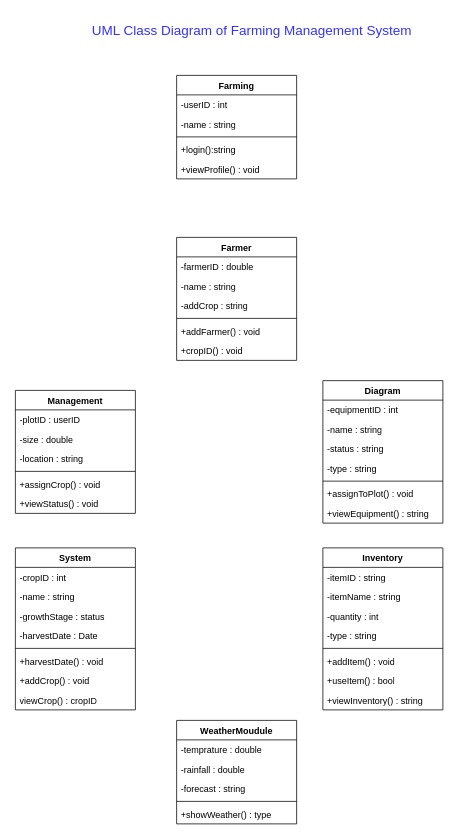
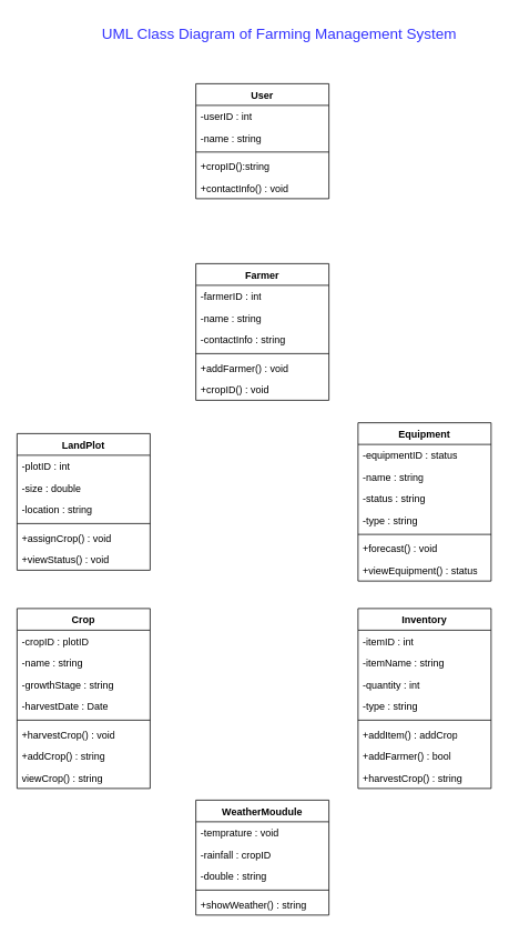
- <mxCell id="2" value="Farming" style="swimlane;fontStyle=1;align=center;verticalAlign=top;childLayout=stackLayout;horizontal=1;startSize=26;horizontalStack=0;resizeParent=1;resizeParentMax=0;resizeLast=0;collapsible=1;marginBottom=0;whiteSpace=wrap;html=1;" parent="1" vertex="1"><mxGeometry x="235" y="100" width="160" height="138" as="geometry" /></mxCell>
+ <mxCell id="2" value="User" style="swimlane;fontStyle=1;align=center;verticalAlign=top;childLayout=stackLayout;horizontal=1;startSize=26;horizontalStack=0;resizeParent=1;resizeParentMax=0;resizeLast=0;collapsible=1;marginBottom=0;whiteSpace=wrap;html=1;" parent="1" vertex="1"><mxGeometry x="235" y="100" width="160" height="138" as="geometry" /></mxCell>
- <mxCell id="6" value="+login():string" style="text;strokeColor=none;fillColor=none;align=left;verticalAlign=top;spacingLeft=4;spacingRight=4;overflow=hidden;rotatable=0;points=[[0,0.5],[1,0.5]];portConstraint=eastwest;whiteSpace=wrap;html=1;" parent="2" vertex="1"><mxGeometry y="86" width="160" height="26" as="geometry" /></mxCell>
+ <mxCell id="6" value="+cropID():string" style="text;strokeColor=none;fillColor=none;align=left;verticalAlign=top;spacingLeft=4;spacingRight=4;overflow=hidden;rotatable=0;points=[[0,0.5],[1,0.5]];portConstraint=eastwest;whiteSpace=wrap;html=1;" parent="2" vertex="1"><mxGeometry y="86" width="160" height="26" as="geometry" /></mxCell>
- <mxCell id="7" value="+viewProfile() : void" style="text;strokeColor=none;fillColor=none;align=left;verticalAlign=top;spacingLeft=4;spacingRight=4;overflow=hidden;rotatable=0;points=[[0,0.5],[1,0.5]];portConstraint=eastwest;whiteSpace=wrap;html=1;" parent="2" vertex="1"><mxGeometry y="112" width="160" height="26" as="geometry" /></mxCell>
+ <mxCell id="7" value="+contactInfo() : void" style="text;strokeColor=none;fillColor=none;align=left;verticalAlign=top;spacingLeft=4;spacingRight=4;overflow=hidden;rotatable=0;points=[[0,0.5],[1,0.5]];portConstraint=eastwest;whiteSpace=wrap;html=1;" parent="2" vertex="1"><mxGeometry y="112" width="160" height="26" as="geometry" /></mxCell>
- <mxCell id="9" value="-farmerID : double" style="text;strokeColor=none;fillColor=none;align=left;verticalAlign=top;spacingLeft=4;spacingRight=4;overflow=hidden;rotatable=0;points=[[0,0.5],[1,0.5]];portConstraint=eastwest;whiteSpace=wrap;html=1;" parent="8" vertex="1"><mxGeometry y="26" width="160" height="26" as="geometry" /></mxCell>
+ <mxCell id="9" value="-farmerID : int" style="text;strokeColor=none;fillColor=none;align=left;verticalAlign=top;spacingLeft=4;spacingRight=4;overflow=hidden;rotatable=0;points=[[0,0.5],[1,0.5]];portConstraint=eastwest;whiteSpace=wrap;html=1;" parent="8" vertex="1"><mxGeometry y="26" width="160" height="26" as="geometry" /></mxCell>
- <mxCell id="11" value="-addCrop : string" style="text;strokeColor=none;fillColor=none;align=left;verticalAlign=top;spacingLeft=4;spacingRight=4;overflow=hidden;rotatable=0;points=[[0,0.5],[1,0.5]];portConstraint=eastwest;whiteSpace=wrap;html=1;" parent="8" vertex="1"><mxGeometry y="78" width="160" height="26" as="geometry" /></mxCell>
+ <mxCell id="11" value="-contactInfo : string" style="text;strokeColor=none;fillColor=none;align=left;verticalAlign=top;spacingLeft=4;spacingRight=4;overflow=hidden;rotatable=0;points=[[0,0.5],[1,0.5]];portConstraint=eastwest;whiteSpace=wrap;html=1;" parent="8" vertex="1"><mxGeometry y="78" width="160" height="26" as="geometry" /></mxCell>
- <mxCell id="22" value="Diagram" style="swimlane;fontStyle=1;align=center;verticalAlign=top;childLayout=stackLayout;horizontal=1;startSize=26;horizontalStack=0;resizeParent=1;resizeParentMax=0;resizeLast=0;collapsible=1;marginBottom=0;whiteSpace=wrap;html=1;" parent="1" vertex="1"><mxGeometry x="430" y="507" width="160" height="190" as="geometry" /></mxCell>
+ <mxCell id="22" value="Equipment" style="swimlane;fontStyle=1;align=center;verticalAlign=top;childLayout=stackLayout;horizontal=1;startSize=26;horizontalStack=0;resizeParent=1;resizeParentMax=0;resizeLast=0;collapsible=1;marginBottom=0;whiteSpace=wrap;html=1;" parent="1" vertex="1"><mxGeometry x="430" y="507" width="160" height="190" as="geometry" /></mxCell>
- <mxCell id="15" value="Management" style="swimlane;fontStyle=1;align=center;verticalAlign=top;childLayout=stackLayout;horizontal=1;startSize=26;horizontalStack=0;resizeParent=1;resizeParentMax=0;resizeLast=0;collapsible=1;marginBottom=0;whiteSpace=wrap;html=1;" parent="1" vertex="1"><mxGeometry x="20" y="520" width="160" height="164" as="geometry" /></mxCell>
+ <mxCell id="15" value="LandPlot" style="swimlane;fontStyle=1;align=center;verticalAlign=top;childLayout=stackLayout;horizontal=1;startSize=26;horizontalStack=0;resizeParent=1;resizeParentMax=0;resizeLast=0;collapsible=1;marginBottom=0;whiteSpace=wrap;html=1;" parent="1" vertex="1"><mxGeometry x="20" y="520" width="160" height="164" as="geometry" /></mxCell>
- <mxCell id="23" value="-equipmentID : int" style="text;strokeColor=none;fillColor=none;align=left;verticalAlign=top;spacingLeft=4;spacingRight=4;overflow=hidden;rotatable=0;points=[[0,0.5],[1,0.5]];portConstraint=eastwest;whiteSpace=wrap;html=1;" parent="22" vertex="1"><mxGeometry y="26" width="160" height="26" as="geometry" /></mxCell>
+ <mxCell id="23" value="-equipmentID : status" style="text;strokeColor=none;fillColor=none;align=left;verticalAlign=top;spacingLeft=4;spacingRight=4;overflow=hidden;rotatable=0;points=[[0,0.5],[1,0.5]];portConstraint=eastwest;whiteSpace=wrap;html=1;" parent="22" vertex="1"><mxGeometry y="26" width="160" height="26" as="geometry" /></mxCell>
- <mxCell id="16" value="-plotID : userID" style="text;strokeColor=none;fillColor=none;align=left;verticalAlign=top;spacingLeft=4;spacingRight=4;overflow=hidden;rotatable=0;points=[[0,0.5],[1,0.5]];portConstraint=eastwest;whiteSpace=wrap;html=1;" parent="15" vertex="1"><mxGeometry y="26" width="160" height="26" as="geometry" /></mxCell>
+ <mxCell id="16" value="-plotID : int" style="text;strokeColor=none;fillColor=none;align=left;verticalAlign=top;spacingLeft=4;spacingRight=4;overflow=hidden;rotatable=0;points=[[0,0.5],[1,0.5]];portConstraint=eastwest;whiteSpace=wrap;html=1;" parent="15" vertex="1"><mxGeometry y="26" width="160" height="26" as="geometry" /></mxCell>
- <mxCell id="28" value="+assignToPlot() : void" style="text;strokeColor=none;fillColor=none;align=left;verticalAlign=top;spacingLeft=4;spacingRight=4;overflow=hidden;rotatable=0;points=[[0,0.5],[1,0.5]];portConstraint=eastwest;whiteSpace=wrap;html=1;" parent="22" vertex="1"><mxGeometry y="138" width="160" height="26" as="geometry" /></mxCell>
+ <mxCell id="28" value="+forecast() : void" style="text;strokeColor=none;fillColor=none;align=left;verticalAlign=top;spacingLeft=4;spacingRight=4;overflow=hidden;rotatable=0;points=[[0,0.5],[1,0.5]];portConstraint=eastwest;whiteSpace=wrap;html=1;" parent="22" vertex="1"><mxGeometry y="138" width="160" height="26" as="geometry" /></mxCell>
- <mxCell id="29" value="+viewEquipment() : string" style="text;strokeColor=none;fillColor=none;align=left;verticalAlign=top;spacingLeft=4;spacingRight=4;overflow=hidden;rotatable=0;points=[[0,0.5],[1,0.5]];portConstraint=eastwest;whiteSpace=wrap;html=1;" parent="22" vertex="1"><mxGeometry y="164" width="160" height="26" as="geometry" /></mxCell>
+ <mxCell id="29" value="+viewEquipment() : status" style="text;strokeColor=none;fillColor=none;align=left;verticalAlign=top;spacingLeft=4;spacingRight=4;overflow=hidden;rotatable=0;points=[[0,0.5],[1,0.5]];portConstraint=eastwest;whiteSpace=wrap;html=1;" parent="22" vertex="1"><mxGeometry y="164" width="160" height="26" as="geometry" /></mxCell>
- <mxCell id="39" value="System" style="swimlane;fontStyle=1;align=center;verticalAlign=top;childLayout=stackLayout;horizontal=1;startSize=26;horizontalStack=0;resizeParent=1;resizeParentMax=0;resizeLast=0;collapsible=1;marginBottom=0;whiteSpace=wrap;html=1;" parent="1" vertex="1"><mxGeometry x="20" y="730" width="160" height="216" as="geometry" /></mxCell>
+ <mxCell id="39" value="Crop" style="swimlane;fontStyle=1;align=center;verticalAlign=top;childLayout=stackLayout;horizontal=1;startSize=26;horizontalStack=0;resizeParent=1;resizeParentMax=0;resizeLast=0;collapsible=1;marginBottom=0;whiteSpace=wrap;html=1;" parent="1" vertex="1"><mxGeometry x="20" y="730" width="160" height="216" as="geometry" /></mxCell>
- <mxCell id="40" value="-cropID : int" style="text;strokeColor=none;fillColor=none;align=left;verticalAlign=top;spacingLeft=4;spacingRight=4;overflow=hidden;rotatable=0;points=[[0,0.5],[1,0.5]];portConstraint=eastwest;whiteSpace=wrap;html=1;" parent="39" vertex="1"><mxGeometry y="26" width="160" height="26" as="geometry" /></mxCell>
+ <mxCell id="40" value="-cropID : plotID" style="text;strokeColor=none;fillColor=none;align=left;verticalAlign=top;spacingLeft=4;spacingRight=4;overflow=hidden;rotatable=0;points=[[0,0.5],[1,0.5]];portConstraint=eastwest;whiteSpace=wrap;html=1;" parent="39" vertex="1"><mxGeometry y="26" width="160" height="26" as="geometry" /></mxCell>
- <mxCell id="31" value="-itemID : string" style="text;strokeColor=none;fillColor=none;align=left;verticalAlign=top;spacingLeft=4;spacingRight=4;overflow=hidden;rotatable=0;points=[[0,0.5],[1,0.5]];portConstraint=eastwest;whiteSpace=wrap;html=1;" parent="30" vertex="1"><mxGeometry y="26" width="160" height="26" as="geometry" /></mxCell>
+ <mxCell id="31" value="-itemID : int" style="text;strokeColor=none;fillColor=none;align=left;verticalAlign=top;spacingLeft=4;spacingRight=4;overflow=hidden;rotatable=0;points=[[0,0.5],[1,0.5]];portConstraint=eastwest;whiteSpace=wrap;html=1;" parent="30" vertex="1"><mxGeometry y="26" width="160" height="26" as="geometry" /></mxCell>
- <mxCell id="42" value="-growthStage : status" style="text;strokeColor=none;fillColor=none;align=left;verticalAlign=top;spacingLeft=4;spacingRight=4;overflow=hidden;rotatable=0;points=[[0,0.5],[1,0.5]];portConstraint=eastwest;whiteSpace=wrap;html=1;" parent="39" vertex="1"><mxGeometry y="78" width="160" height="26" as="geometry" /></mxCell>
+ <mxCell id="42" value="-growthStage : string" style="text;strokeColor=none;fillColor=none;align=left;verticalAlign=top;spacingLeft=4;spacingRight=4;overflow=hidden;rotatable=0;points=[[0,0.5],[1,0.5]];portConstraint=eastwest;whiteSpace=wrap;html=1;" parent="39" vertex="1"><mxGeometry y="78" width="160" height="26" as="geometry" /></mxCell>
- <mxCell id="45" value="+harvestDate() : void" style="text;strokeColor=none;fillColor=none;align=left;verticalAlign=top;spacingLeft=4;spacingRight=4;overflow=hidden;rotatable=0;points=[[0,0.5],[1,0.5]];portConstraint=eastwest;whiteSpace=wrap;html=1;" parent="39" vertex="1"><mxGeometry y="138" width="160" height="26" as="geometry" /></mxCell>
+ <mxCell id="45" value="+harvestCrop() : void" style="text;strokeColor=none;fillColor=none;align=left;verticalAlign=top;spacingLeft=4;spacingRight=4;overflow=hidden;rotatable=0;points=[[0,0.5],[1,0.5]];portConstraint=eastwest;whiteSpace=wrap;html=1;" parent="39" vertex="1"><mxGeometry y="138" width="160" height="26" as="geometry" /></mxCell>
- <mxCell id="36" value="+addItem() : void" style="text;strokeColor=none;fillColor=none;align=left;verticalAlign=top;spacingLeft=4;spacingRight=4;overflow=hidden;rotatable=0;points=[[0,0.5],[1,0.5]];portConstraint=eastwest;whiteSpace=wrap;html=1;" parent="30" vertex="1"><mxGeometry y="138" width="160" height="26" as="geometry" /></mxCell>
+ <mxCell id="36" value="+addItem() : addCrop" style="text;strokeColor=none;fillColor=none;align=left;verticalAlign=top;spacingLeft=4;spacingRight=4;overflow=hidden;rotatable=0;points=[[0,0.5],[1,0.5]];portConstraint=eastwest;whiteSpace=wrap;html=1;" parent="30" vertex="1"><mxGeometry y="138" width="160" height="26" as="geometry" /></mxCell>
- <mxCell id="46" value="+addCrop() : void" style="text;strokeColor=none;fillColor=none;align=left;verticalAlign=top;spacingLeft=4;spacingRight=4;overflow=hidden;rotatable=0;points=[[0,0.5],[1,0.5]];portConstraint=eastwest;whiteSpace=wrap;html=1;" parent="39" vertex="1"><mxGeometry y="164" width="160" height="26" as="geometry" /></mxCell>
+ <mxCell id="46" value="+addCrop() : string" style="text;strokeColor=none;fillColor=none;align=left;verticalAlign=top;spacingLeft=4;spacingRight=4;overflow=hidden;rotatable=0;points=[[0,0.5],[1,0.5]];portConstraint=eastwest;whiteSpace=wrap;html=1;" parent="39" vertex="1"><mxGeometry y="164" width="160" height="26" as="geometry" /></mxCell>
- <mxCell id="37" value="+useItem() : bool" style="text;strokeColor=none;fillColor=none;align=left;verticalAlign=top;spacingLeft=4;spacingRight=4;overflow=hidden;rotatable=0;points=[[0,0.5],[1,0.5]];portConstraint=eastwest;whiteSpace=wrap;html=1;" parent="30" vertex="1"><mxGeometry y="164" width="160" height="26" as="geometry" /></mxCell>
+ <mxCell id="37" value="+addFarmer() : bool" style="text;strokeColor=none;fillColor=none;align=left;verticalAlign=top;spacingLeft=4;spacingRight=4;overflow=hidden;rotatable=0;points=[[0,0.5],[1,0.5]];portConstraint=eastwest;whiteSpace=wrap;html=1;" parent="30" vertex="1"><mxGeometry y="164" width="160" height="26" as="geometry" /></mxCell>
- <mxCell id="47" value="viewCrop() : cropID" style="text;strokeColor=none;fillColor=none;align=left;verticalAlign=top;spacingLeft=4;spacingRight=4;overflow=hidden;rotatable=0;points=[[0,0.5],[1,0.5]];portConstraint=eastwest;whiteSpace=wrap;html=1;" parent="39" vertex="1"><mxGeometry y="190" width="160" height="26" as="geometry" /></mxCell>
+ <mxCell id="47" value="viewCrop() : string" style="text;strokeColor=none;fillColor=none;align=left;verticalAlign=top;spacingLeft=4;spacingRight=4;overflow=hidden;rotatable=0;points=[[0,0.5],[1,0.5]];portConstraint=eastwest;whiteSpace=wrap;html=1;" parent="39" vertex="1"><mxGeometry y="190" width="160" height="26" as="geometry" /></mxCell>
- <mxCell id="38" value="+viewInventory() : string" style="text;strokeColor=none;fillColor=none;align=left;verticalAlign=top;spacingLeft=4;spacingRight=4;overflow=hidden;rotatable=0;points=[[0,0.5],[1,0.5]];portConstraint=eastwest;whiteSpace=wrap;html=1;" parent="30" vertex="1"><mxGeometry y="190" width="160" height="26" as="geometry" /></mxCell>
+ <mxCell id="38" value="+harvestCrop() : string" style="text;strokeColor=none;fillColor=none;align=left;verticalAlign=top;spacingLeft=4;spacingRight=4;overflow=hidden;rotatable=0;points=[[0,0.5],[1,0.5]];portConstraint=eastwest;whiteSpace=wrap;html=1;" parent="30" vertex="1"><mxGeometry y="190" width="160" height="26" as="geometry" /></mxCell>
- <mxCell id="49" value="-temprature : double" style="text;strokeColor=none;fillColor=none;align=left;verticalAlign=top;spacingLeft=4;spacingRight=4;overflow=hidden;rotatable=0;points=[[0,0.5],[1,0.5]];portConstraint=eastwest;whiteSpace=wrap;html=1;" parent="48" vertex="1"><mxGeometry y="26" width="160" height="26" as="geometry" /></mxCell>
+ <mxCell id="49" value="-temprature : void" style="text;strokeColor=none;fillColor=none;align=left;verticalAlign=top;spacingLeft=4;spacingRight=4;overflow=hidden;rotatable=0;points=[[0,0.5],[1,0.5]];portConstraint=eastwest;whiteSpace=wrap;html=1;" parent="48" vertex="1"><mxGeometry y="26" width="160" height="26" as="geometry" /></mxCell>
- <mxCell id="50" value="-rainfall : double" style="text;strokeColor=none;fillColor=none;align=left;verticalAlign=top;spacingLeft=4;spacingRight=4;overflow=hidden;rotatable=0;points=[[0,0.5],[1,0.5]];portConstraint=eastwest;whiteSpace=wrap;html=1;" parent="48" vertex="1"><mxGeometry y="52" width="160" height="26" as="geometry" /></mxCell>
+ <mxCell id="50" value="-rainfall : cropID" style="text;strokeColor=none;fillColor=none;align=left;verticalAlign=top;spacingLeft=4;spacingRight=4;overflow=hidden;rotatable=0;points=[[0,0.5],[1,0.5]];portConstraint=eastwest;whiteSpace=wrap;html=1;" parent="48" vertex="1"><mxGeometry y="52" width="160" height="26" as="geometry" /></mxCell>
- <mxCell id="51" value="-forecast : string" style="text;strokeColor=none;fillColor=none;align=left;verticalAlign=top;spacingLeft=4;spacingRight=4;overflow=hidden;rotatable=0;points=[[0,0.5],[1,0.5]];portConstraint=eastwest;whiteSpace=wrap;html=1;" parent="48" vertex="1"><mxGeometry y="78" width="160" height="26" as="geometry" /></mxCell>
+ <mxCell id="51" value="-double : string" style="text;strokeColor=none;fillColor=none;align=left;verticalAlign=top;spacingLeft=4;spacingRight=4;overflow=hidden;rotatable=0;points=[[0,0.5],[1,0.5]];portConstraint=eastwest;whiteSpace=wrap;html=1;" parent="48" vertex="1"><mxGeometry y="78" width="160" height="26" as="geometry" /></mxCell>
- <mxCell id="53" value="+showWeather() : type" style="text;strokeColor=none;fillColor=none;align=left;verticalAlign=top;spacingLeft=4;spacingRight=4;overflow=hidden;rotatable=0;points=[[0,0.5],[1,0.5]];portConstraint=eastwest;whiteSpace=wrap;html=1;" parent="48" vertex="1"><mxGeometry y="112" width="160" height="26" as="geometry" /></mxCell>
+ <mxCell id="53" value="+showWeather() : string" style="text;strokeColor=none;fillColor=none;align=left;verticalAlign=top;spacingLeft=4;spacingRight=4;overflow=hidden;rotatable=0;points=[[0,0.5],[1,0.5]];portConstraint=eastwest;whiteSpace=wrap;html=1;" parent="48" vertex="1"><mxGeometry y="112" width="160" height="26" as="geometry" /></mxCell>
